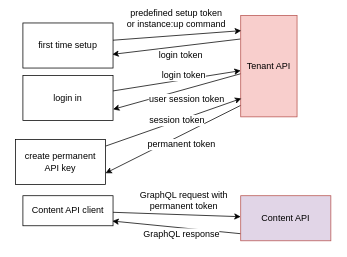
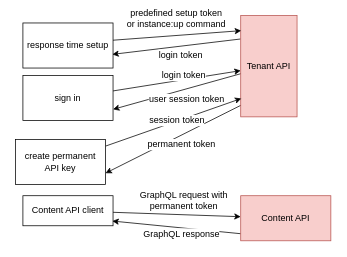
- <mxCell id="11" value="first time setup" style="rounded=0;whiteSpace=wrap;html=1;" vertex="1" parent="1"><mxGeometry x="30" y="30" width="120" height="60" as="geometry" /></mxCell>
+ <mxCell id="11" value="response time setup" style="rounded=0;whiteSpace=wrap;html=1;" vertex="1" parent="1"><mxGeometry x="30" y="30" width="120" height="60" as="geometry" /></mxCell>
- <mxCell id="14" value="login in" style="rounded=0;whiteSpace=wrap;html=1;" vertex="1" parent="1"><mxGeometry x="30" y="100" width="120" height="60" as="geometry" /></mxCell>
+ <mxCell id="14" value="sign in" style="rounded=0;whiteSpace=wrap;html=1;" vertex="1" parent="1"><mxGeometry x="30" y="100" width="120" height="60" as="geometry" /></mxCell>
- <mxCell id="20" value="Content API" style="rounded=0;whiteSpace=wrap;html=1;fillColor=#e1d5e7;strokeColor=#b85450;" vertex="1" parent="1"><mxGeometry x="320" y="260" width="120" height="60" as="geometry" /></mxCell>
+ <mxCell id="20" value="Content API" style="rounded=0;whiteSpace=wrap;html=1;fillColor=#f8cecc;strokeColor=#b85450;" vertex="1" parent="1"><mxGeometry x="320" y="260" width="120" height="60" as="geometry" /></mxCell>
